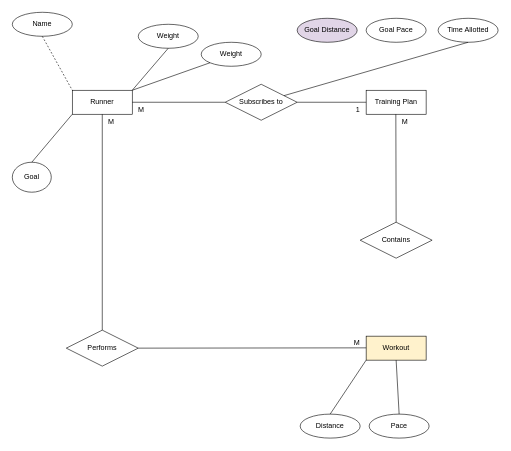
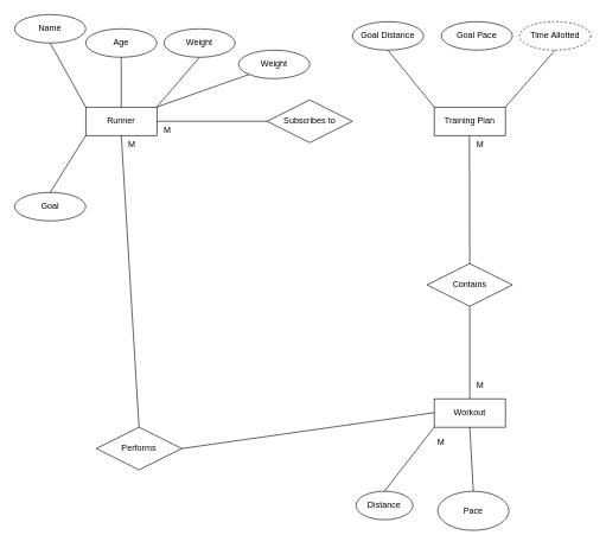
- <mxCell id="28" value="Goal Distance" style="ellipse;whiteSpace=wrap;html=1;align=center;fillColor=#e1d5e7;" vertex="1" parent="1"><mxGeometry x="495" y="30" width="100" height="40" as="geometry" /></mxCell>
+ <mxCell id="28" value="Goal Distance" style="ellipse;whiteSpace=wrap;html=1;align=center;" vertex="1" parent="1"><mxGeometry x="495" y="30" width="100" height="40" as="geometry" /></mxCell>
- <mxCell id="29" value="Goal Pace" style="ellipse;whiteSpace=wrap;html=1;align=center;" vertex="1" parent="1"><mxGeometry x="610" y="30" width="100" height="40" as="geometry" /></mxCell>
+ <mxCell id="29" value="Goal Pace" style="ellipse;whiteSpace=wrap;html=1;align=center;" vertex="1" parent="1"><mxGeometry x="620" y="30" width="100" height="40" as="geometry" /></mxCell>
- <mxCell id="30" value="Time Allotted" style="ellipse;whiteSpace=wrap;html=1;align=center;" vertex="1" parent="1"><mxGeometry x="730" y="30" width="100" height="40" as="geometry" /></mxCell>
+ <mxCell id="30" value="Time Allotted" style="ellipse;whiteSpace=wrap;html=1;align=center;dashed=1;" vertex="1" parent="1"><mxGeometry x="730" y="30" width="100" height="40" as="geometry" /></mxCell>
+ <mxCell id="21" value="Age" style="ellipse;whiteSpace=wrap;html=1;align=center;" vertex="1" parent="1"><mxGeometry x="120" y="40" width="100" height="40" as="geometry" /></mxCell>
- <mxCell id="23" value="" style="endArrow=none;html=1;rounded=0;exitX=0.5;exitY=1;exitDx=0;exitDy=0;entryX=0;entryY=0;entryDx=0;entryDy=0;dashed=1;" edge="1" parent="1" source="20" target="2"><mxGeometry relative="1" as="geometry"><mxPoint x="60" y="120" as="sourcePoint" /><mxPoint x="220" y="120" as="targetPoint" /></mxGeometry></mxCell>
+ <mxCell id="23" value="" style="endArrow=none;html=1;rounded=0;exitX=0.5;exitY=1;exitDx=0;exitDy=0;entryX=0;entryY=0;entryDx=0;entryDy=0;" edge="1" parent="1" source="20" target="2"><mxGeometry relative="1" as="geometry"><mxPoint x="60" y="120" as="sourcePoint" /><mxPoint x="220" y="120" as="targetPoint" /></mxGeometry></mxCell>
+ <mxCell id="31" value="" style="endArrow=none;html=1;rounded=0;exitX=0.5;exitY=1;exitDx=0;exitDy=0;entryX=0;entryY=0;entryDx=0;entryDy=0;" edge="1" parent="1" source="28" target="3"><mxGeometry relative="1" as="geometry"><mxPoint x="550" y="120" as="sourcePoint" /><mxPoint x="490" y="190" as="targetPoint" /></mxGeometry></mxCell>
+ <mxCell id="24" value="" style="endArrow=none;html=1;rounded=0;exitX=0.5;exitY=1;exitDx=0;exitDy=0;entryX=0.5;entryY=0;entryDx=0;entryDy=0;" edge="1" parent="1" source="21" target="2"><mxGeometry relative="1" as="geometry"><mxPoint x="150" y="110" as="sourcePoint" /><mxPoint x="210" y="180" as="targetPoint" /></mxGeometry></mxCell>
- <mxCell id="32" value="" style="endArrow=none;html=1;rounded=0;exitX=0.5;exitY=1;exitDx=0;exitDy=0;" edge="1" parent="1" source="30" target="5"><mxGeometry relative="1" as="geometry"><mxPoint x="720" y="110" as="sourcePoint" /><mxPoint x="660" y="180" as="targetPoint" /></mxGeometry></mxCell>
+ <mxCell id="32" value="" style="endArrow=none;html=1;rounded=0;exitX=0.5;exitY=1;exitDx=0;exitDy=0;entryX=1;entryY=0;entryDx=0;entryDy=0;" edge="1" parent="1" source="30" target="3"><mxGeometry relative="1" as="geometry"><mxPoint x="720" y="110" as="sourcePoint" /><mxPoint x="660" y="180" as="targetPoint" /></mxGeometry></mxCell>
- <mxCell id="8" value="" style="endArrow=none;html=1;rounded=0;exitX=1;exitY=0.5;exitDx=0;exitDy=0;entryX=0;entryY=0.5;entryDx=0;entryDy=0;" edge="1" parent="1" source="5" target="3"><mxGeometry relative="1" as="geometry"><mxPoint x="500" y="170" as="sourcePoint" /><mxPoint x="750" y="150" as="targetPoint" /></mxGeometry></mxCell>
- <mxCell id="9" value="1" style="resizable=0;html=1;align=right;verticalAlign=bottom;" connectable="0" vertex="1" parent="8"><mxGeometry x="1" relative="1" as="geometry"><mxPoint x="-10" y="20" as="offset" /></mxGeometry></mxCell>
- <mxCell id="26" value="Goal" style="ellipse;whiteSpace=wrap;html=1;align=center;" vertex="1" parent="1"><mxGeometry x="20" y="270" width="65" height="50" as="geometry" /></mxCell>
+ <mxCell id="26" value="Goal" style="ellipse;whiteSpace=wrap;html=1;align=center;" vertex="1" parent="1"><mxGeometry x="20" y="270" width="100" height="40" as="geometry" /></mxCell>
+ <mxCell id="18" value="" style="endArrow=none;html=1;rounded=0;entryX=0.5;entryY=0;entryDx=0;entryDy=0;exitX=0.5;exitY=1;exitDx=0;exitDy=0;" edge="1" parent="1" source="6" target="4"><mxGeometry relative="1" as="geometry"><mxPoint x="670" y="380" as="sourcePoint" /><mxPoint x="669.5" y="200" as="targetPoint" /></mxGeometry></mxCell>
+ <mxCell id="19" value="M" style="resizable=0;html=1;align=right;verticalAlign=bottom;" connectable="0" vertex="1" parent="18"><mxGeometry x="1" relative="1" as="geometry"><mxPoint x="20" y="-10" as="offset" /></mxGeometry></mxCell>
- <mxCell id="7" value="Performs" style="shape=rhombus;perimeter=rhombusPerimeter;whiteSpace=wrap;html=1;align=center;" vertex="1" parent="1"><mxGeometry x="110" y="550" width="120" height="60" as="geometry" /></mxCell>
+ <mxCell id="7" value="Performs" style="shape=rhombus;perimeter=rhombusPerimeter;whiteSpace=wrap;html=1;align=center;" vertex="1" parent="1"><mxGeometry x="135" y="600" width="120" height="60" as="geometry" /></mxCell>
- <mxCell id="4" value="Workout" style="whiteSpace=wrap;html=1;align=center;fillColor=#fff2cc;" vertex="1" parent="1"><mxGeometry x="610" y="560" width="100" height="40" as="geometry" /></mxCell>
+ <mxCell id="4" value="Workout" style="whiteSpace=wrap;html=1;align=center;" vertex="1" parent="1"><mxGeometry x="610" y="560" width="100" height="40" as="geometry" /></mxCell>
- <mxCell id="33" value="Distance" style="ellipse;whiteSpace=wrap;html=1;align=center;" vertex="1" parent="1"><mxGeometry x="500" y="690" width="100" height="40" as="geometry" /></mxCell>
+ <mxCell id="33" value="Distance" style="ellipse;whiteSpace=wrap;html=1;align=center;" vertex="1" parent="1"><mxGeometry x="500" y="690" width="80" height="40" as="geometry" /></mxCell>
- <mxCell id="34" value="Pace" style="ellipse;whiteSpace=wrap;html=1;align=center;" vertex="1" parent="1"><mxGeometry x="615" y="690" width="100" height="40" as="geometry" /></mxCell>
+ <mxCell id="34" value="Pace" style="ellipse;whiteSpace=wrap;html=1;align=center;" vertex="1" parent="1"><mxGeometry x="615" y="690" width="100" height="55" as="geometry" /></mxCell>
